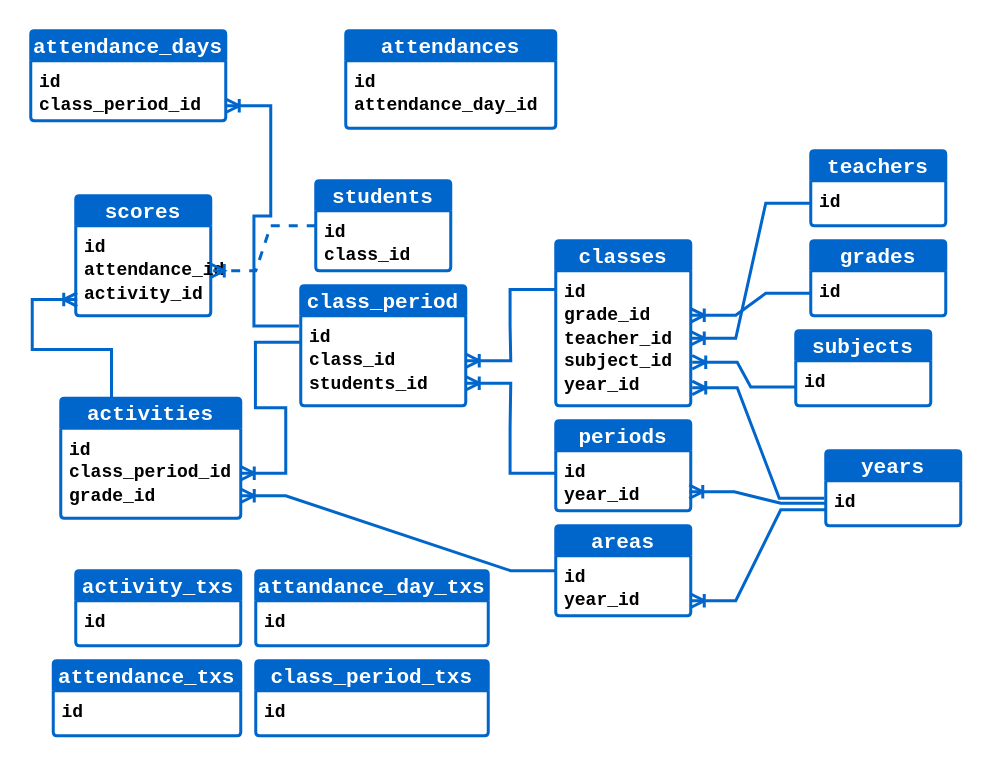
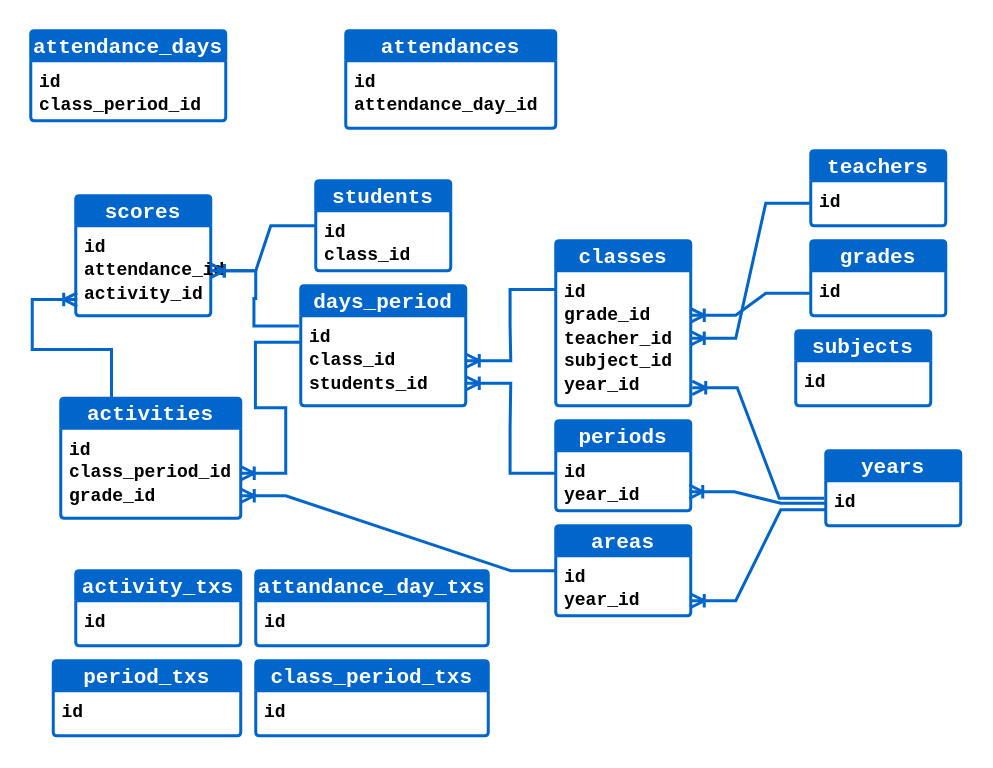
- <mxCell id="38" value="" style="edgeStyle=entityRelationEdgeStyle;fontSize=12;html=1;endArrow=ERoneToMany;rounded=0;strokeColor=#0066CC;strokeWidth=2;exitX=-0.011;exitY=0.114;exitDx=0;exitDy=0;entryX=1;entryY=0.75;entryDx=0;entryDy=0;exitPerimeter=0;" edge="1" parent="1" source="17" target="37"><mxGeometry width="100" height="100" relative="1" as="geometry"><mxPoint x="-280" y="290" as="sourcePoint" /><mxPoint x="-180" y="190" as="targetPoint" /></mxGeometry></mxCell>
+ <mxCell id="38" value="" style="edgeStyle=entityRelationEdgeStyle;fontSize=12;html=1;endArrow=ERoneToMany;rounded=0;strokeColor=#0066CC;strokeWidth=2;exitX=-0.011;exitY=0.114;exitDx=0;exitDy=0;exitPerimeter=0;" edge="1" parent="1" source="17" target="40"><mxGeometry width="100" height="100" relative="1" as="geometry"><mxPoint x="-280" y="290" as="sourcePoint" /><mxPoint x="-180" y="190" as="targetPoint" /></mxGeometry></mxCell>
- <mxCell id="41" value="" style="edgeStyle=entityRelationEdgeStyle;fontSize=12;html=1;endArrow=ERoneToMany;rounded=0;strokeColor=#0066CC;strokeWidth=2;exitX=0;exitY=0.25;exitDx=0;exitDy=0;entryX=1;entryY=0.5;entryDx=0;entryDy=0;dashed=1;" edge="1" parent="1" source="11" target="40"><mxGeometry width="100" height="100" relative="1" as="geometry"><mxPoint x="-280" y="290" as="sourcePoint" /><mxPoint x="-180" y="190" as="targetPoint" /></mxGeometry></mxCell>
+ <mxCell id="41" value="" style="edgeStyle=entityRelationEdgeStyle;fontSize=12;html=1;endArrow=ERoneToMany;rounded=0;strokeColor=#0066CC;strokeWidth=2;exitX=0;exitY=0.25;exitDx=0;exitDy=0;entryX=1;entryY=0.5;entryDx=0;entryDy=0;" edge="1" parent="1" source="11" target="40"><mxGeometry width="100" height="100" relative="1" as="geometry"><mxPoint x="-280" y="290" as="sourcePoint" /><mxPoint x="-180" y="190" as="targetPoint" /></mxGeometry></mxCell>
- <mxCell id="16" value="&lt;font face=&quot;Courier New&quot;&gt;class_period&lt;/font&gt;" style="swimlane;childLayout=stackLayout;horizontal=1;startSize=20;horizontalStack=0;rounded=1;fontSize=14;fontStyle=1;strokeWidth=2;resizeParent=0;resizeLast=1;shadow=0;dashed=0;align=center;arcSize=4;whiteSpace=wrap;html=1;fillColor=#0066CC;fontColor=#FFFFFF;labelBorderColor=none;strokeColor=#0066CC;" vertex="1" parent="1"><mxGeometry x="200" y="190" width="110" height="80" as="geometry" /></mxCell>
+ <mxCell id="16" value="&lt;font face=&quot;Courier New&quot;&gt;days_period&lt;/font&gt;" style="swimlane;childLayout=stackLayout;horizontal=1;startSize=20;horizontalStack=0;rounded=1;fontSize=14;fontStyle=1;strokeWidth=2;resizeParent=0;resizeLast=1;shadow=0;dashed=0;align=center;arcSize=4;whiteSpace=wrap;html=1;fillColor=#0066CC;fontColor=#FFFFFF;labelBorderColor=none;strokeColor=#0066CC;" vertex="1" parent="1"><mxGeometry x="200" y="190" width="110" height="80" as="geometry" /></mxCell>
- <mxCell id="20" value="" style="edgeStyle=entityRelationEdgeStyle;fontSize=12;html=1;endArrow=ERoneToMany;rounded=0;strokeColor=#0066CC;strokeWidth=2;exitX=0;exitY=0.75;exitDx=0;exitDy=0;entryX=1.011;entryY=0.678;entryDx=0;entryDy=0;entryPerimeter=0;" edge="1" parent="1" source="8" target="7"><mxGeometry width="100" height="100" relative="1" as="geometry"><mxPoint x="160" y="240" as="sourcePoint" /><mxPoint x="260" y="140" as="targetPoint" /></mxGeometry></mxCell>
- <mxCell id="45" value="&lt;font face=&quot;Courier New&quot;&gt;attendance_txs&lt;/font&gt;" style="swimlane;childLayout=stackLayout;horizontal=1;startSize=20;horizontalStack=0;rounded=1;fontSize=14;fontStyle=1;strokeWidth=2;resizeParent=0;resizeLast=1;shadow=0;dashed=0;align=center;arcSize=4;whiteSpace=wrap;html=1;fillColor=#0066CC;fontColor=#FFFFFF;labelBorderColor=none;strokeColor=#0066CC;" vertex="1" parent="1"><mxGeometry x="35" y="440" width="125" height="50" as="geometry" /></mxCell>
+ <mxCell id="45" value="&lt;font face=&quot;Courier New&quot;&gt;period_txs&lt;/font&gt;" style="swimlane;childLayout=stackLayout;horizontal=1;startSize=20;horizontalStack=0;rounded=1;fontSize=14;fontStyle=1;strokeWidth=2;resizeParent=0;resizeLast=1;shadow=0;dashed=0;align=center;arcSize=4;whiteSpace=wrap;html=1;fillColor=#0066CC;fontColor=#FFFFFF;labelBorderColor=none;strokeColor=#0066CC;" vertex="1" parent="1"><mxGeometry x="35" y="440" width="125" height="50" as="geometry" /></mxCell>
